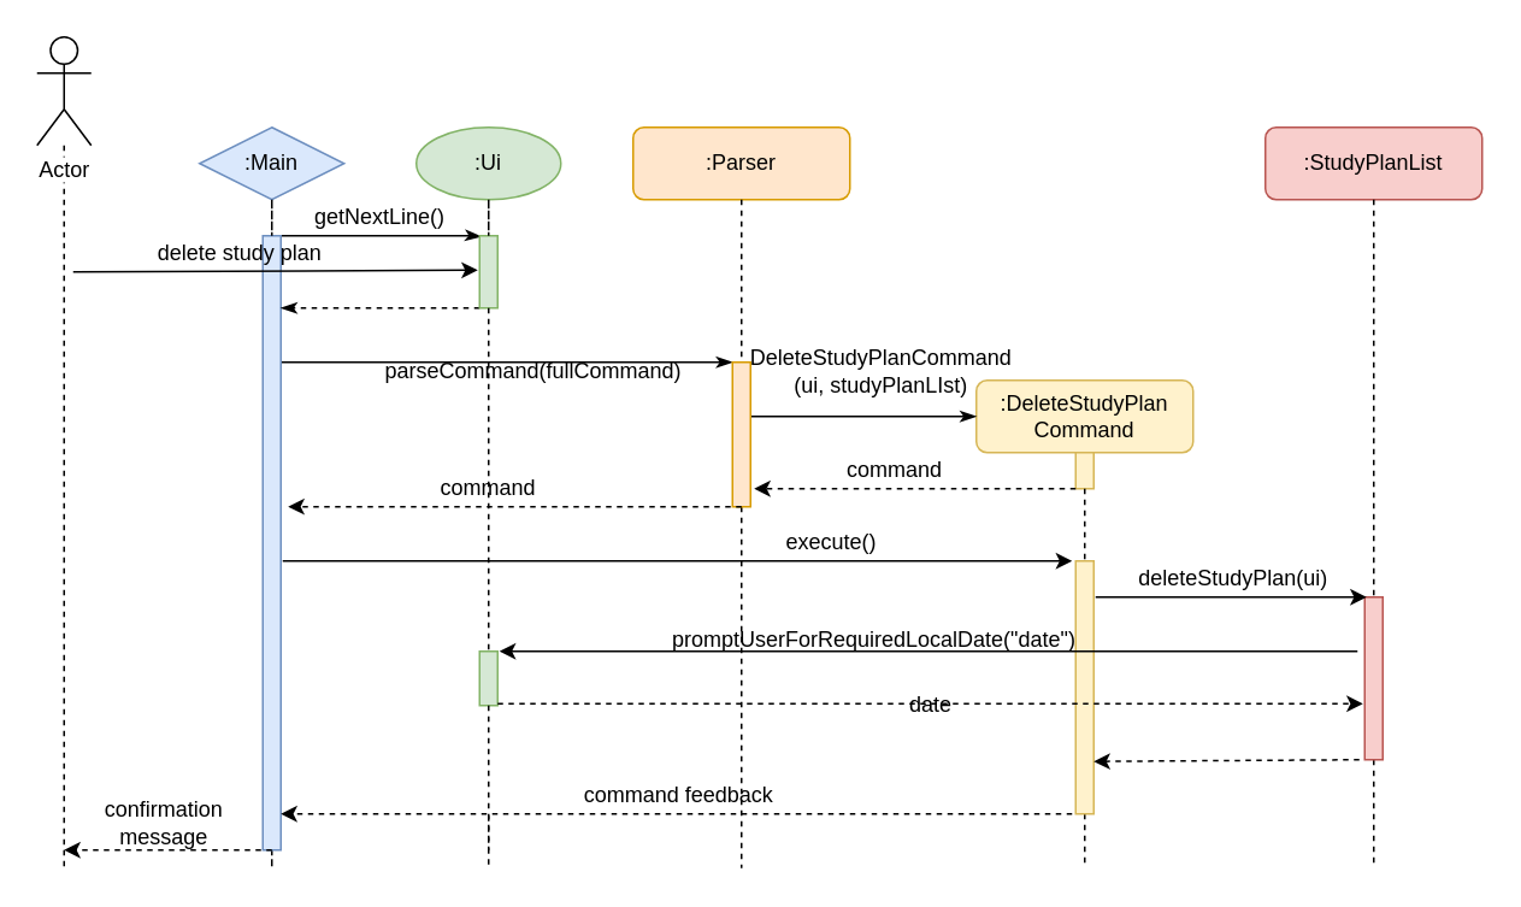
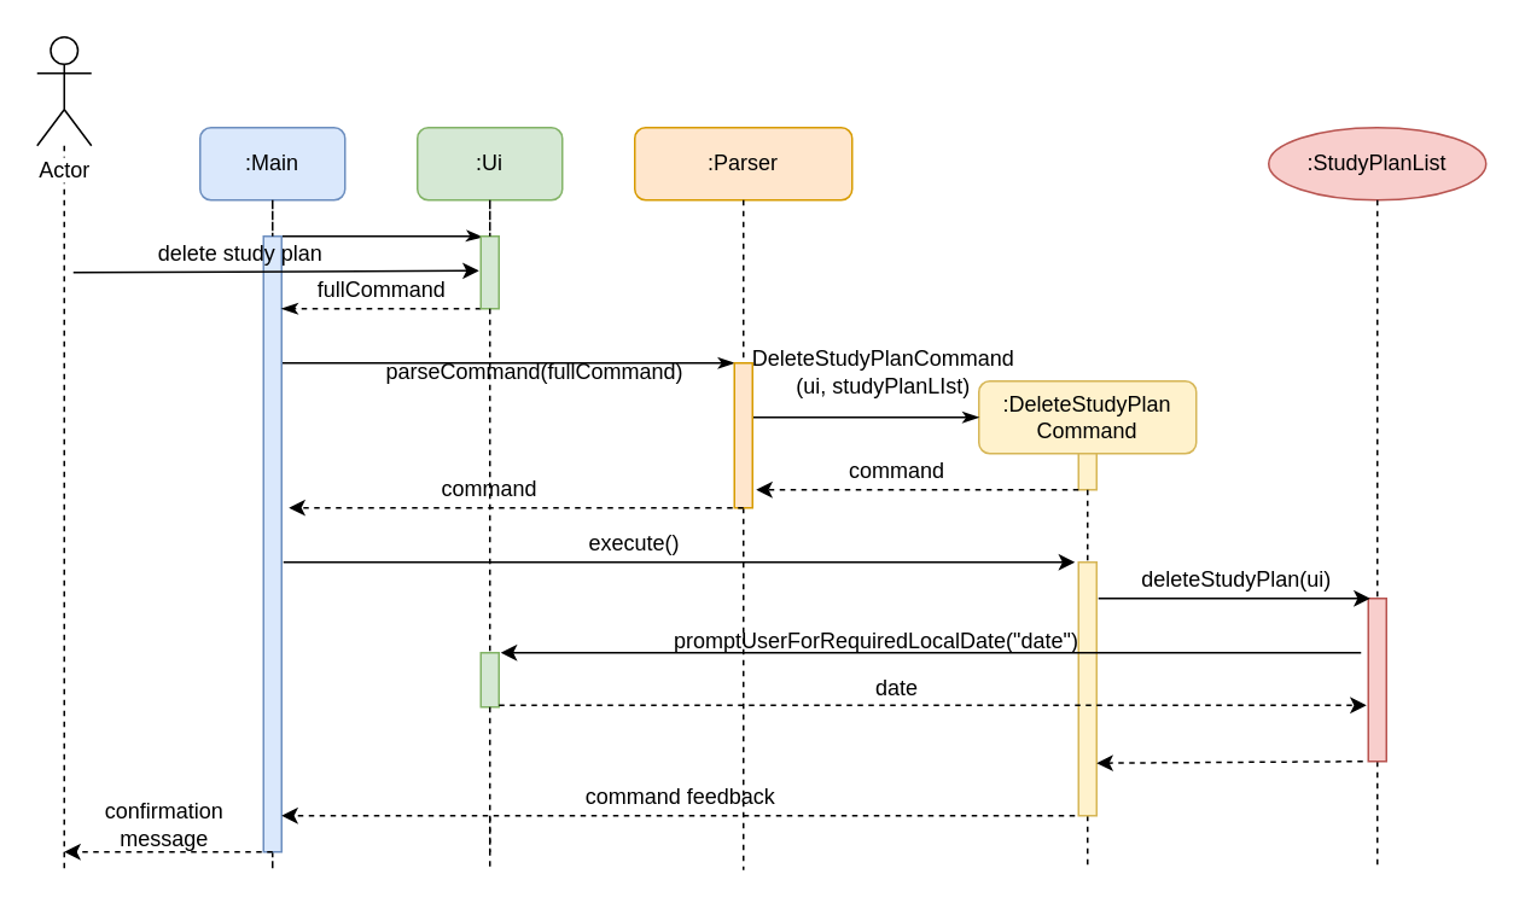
- <mxCell id="13" value=":Main" style="rhombus;whiteSpace=wrap;html=1;fillColor=#dae8fc;strokeColor=#6c8ebf;" parent="1" vertex="1"><mxGeometry x="110" y="70" width="80" height="40" as="geometry" /></mxCell>
+ <mxCell id="13" value=":Main" style="rounded=1;whiteSpace=wrap;html=1;fillColor=#dae8fc;strokeColor=#6c8ebf;" parent="1" vertex="1"><mxGeometry x="110" y="70" width="80" height="40" as="geometry" /></mxCell>
- <mxCell id="9" value=":Ui" style="ellipse;whiteSpace=wrap;html=1;fillColor=#d5e8d4;strokeColor=#82b366;" parent="1" vertex="1"><mxGeometry x="230" y="70" width="80" height="40" as="geometry" /></mxCell>
+ <mxCell id="9" value=":Ui" style="rounded=1;whiteSpace=wrap;html=1;fillColor=#d5e8d4;strokeColor=#82b366;" parent="1" vertex="1"><mxGeometry x="230" y="70" width="80" height="40" as="geometry" /></mxCell>
- <mxCell id="7" value=":StudyPlanList" style="rounded=1;whiteSpace=wrap;html=1;fillColor=#f8cecc;strokeColor=#b85450;" parent="1" vertex="1"><mxGeometry x="700" y="70" width="120" height="40" as="geometry" /></mxCell>
+ <mxCell id="7" value=":StudyPlanList" style="ellipse;whiteSpace=wrap;html=1;fillColor=#f8cecc;strokeColor=#b85450;" parent="1" vertex="1"><mxGeometry x="700" y="70" width="120" height="40" as="geometry" /></mxCell>
- <mxCell id="21" value="getNextLine()" style="text;html=1;strokeColor=none;fillColor=none;align=center;verticalAlign=middle;whiteSpace=wrap;rounded=0;" parent="1" vertex="1"><mxGeometry x="190" y="110" width="40" height="20" as="geometry" /></mxCell>
+ <mxCell id="24" value="fullCommand" style="text;html=1;strokeColor=none;fillColor=none;align=center;verticalAlign=middle;whiteSpace=wrap;rounded=0;" parent="1" vertex="1"><mxGeometry x="162.5" y="150" width="95" height="20" as="geometry" /></mxCell>
- <mxCell id="35" value="execute()" style="text;html=1;strokeColor=none;fillColor=none;align=center;verticalAlign=middle;whiteSpace=wrap;rounded=0;" parent="1" vertex="1"><mxGeometry x="405" y="290" width="110" height="20" as="geometry" /></mxCell>
+ <mxCell id="35" value="execute()" style="text;html=1;strokeColor=none;fillColor=none;align=center;verticalAlign=middle;whiteSpace=wrap;rounded=0;" parent="1" vertex="1"><mxGeometry x="295" y="290" width="110" height="20" as="geometry" /></mxCell>
- <mxCell id="48" value="date" style="text;html=1;strokeColor=none;fillColor=none;align=center;verticalAlign=middle;whiteSpace=wrap;rounded=0;" parent="1" vertex="1"><mxGeometry x="460" y="380" width="110" height="20" as="geometry" /></mxCell>
+ <mxCell id="48" value="date" style="text;html=1;strokeColor=none;fillColor=none;align=center;verticalAlign=middle;whiteSpace=wrap;rounded=0;" parent="1" vertex="1"><mxGeometry x="440" y="370" width="110" height="20" as="geometry" /></mxCell>
